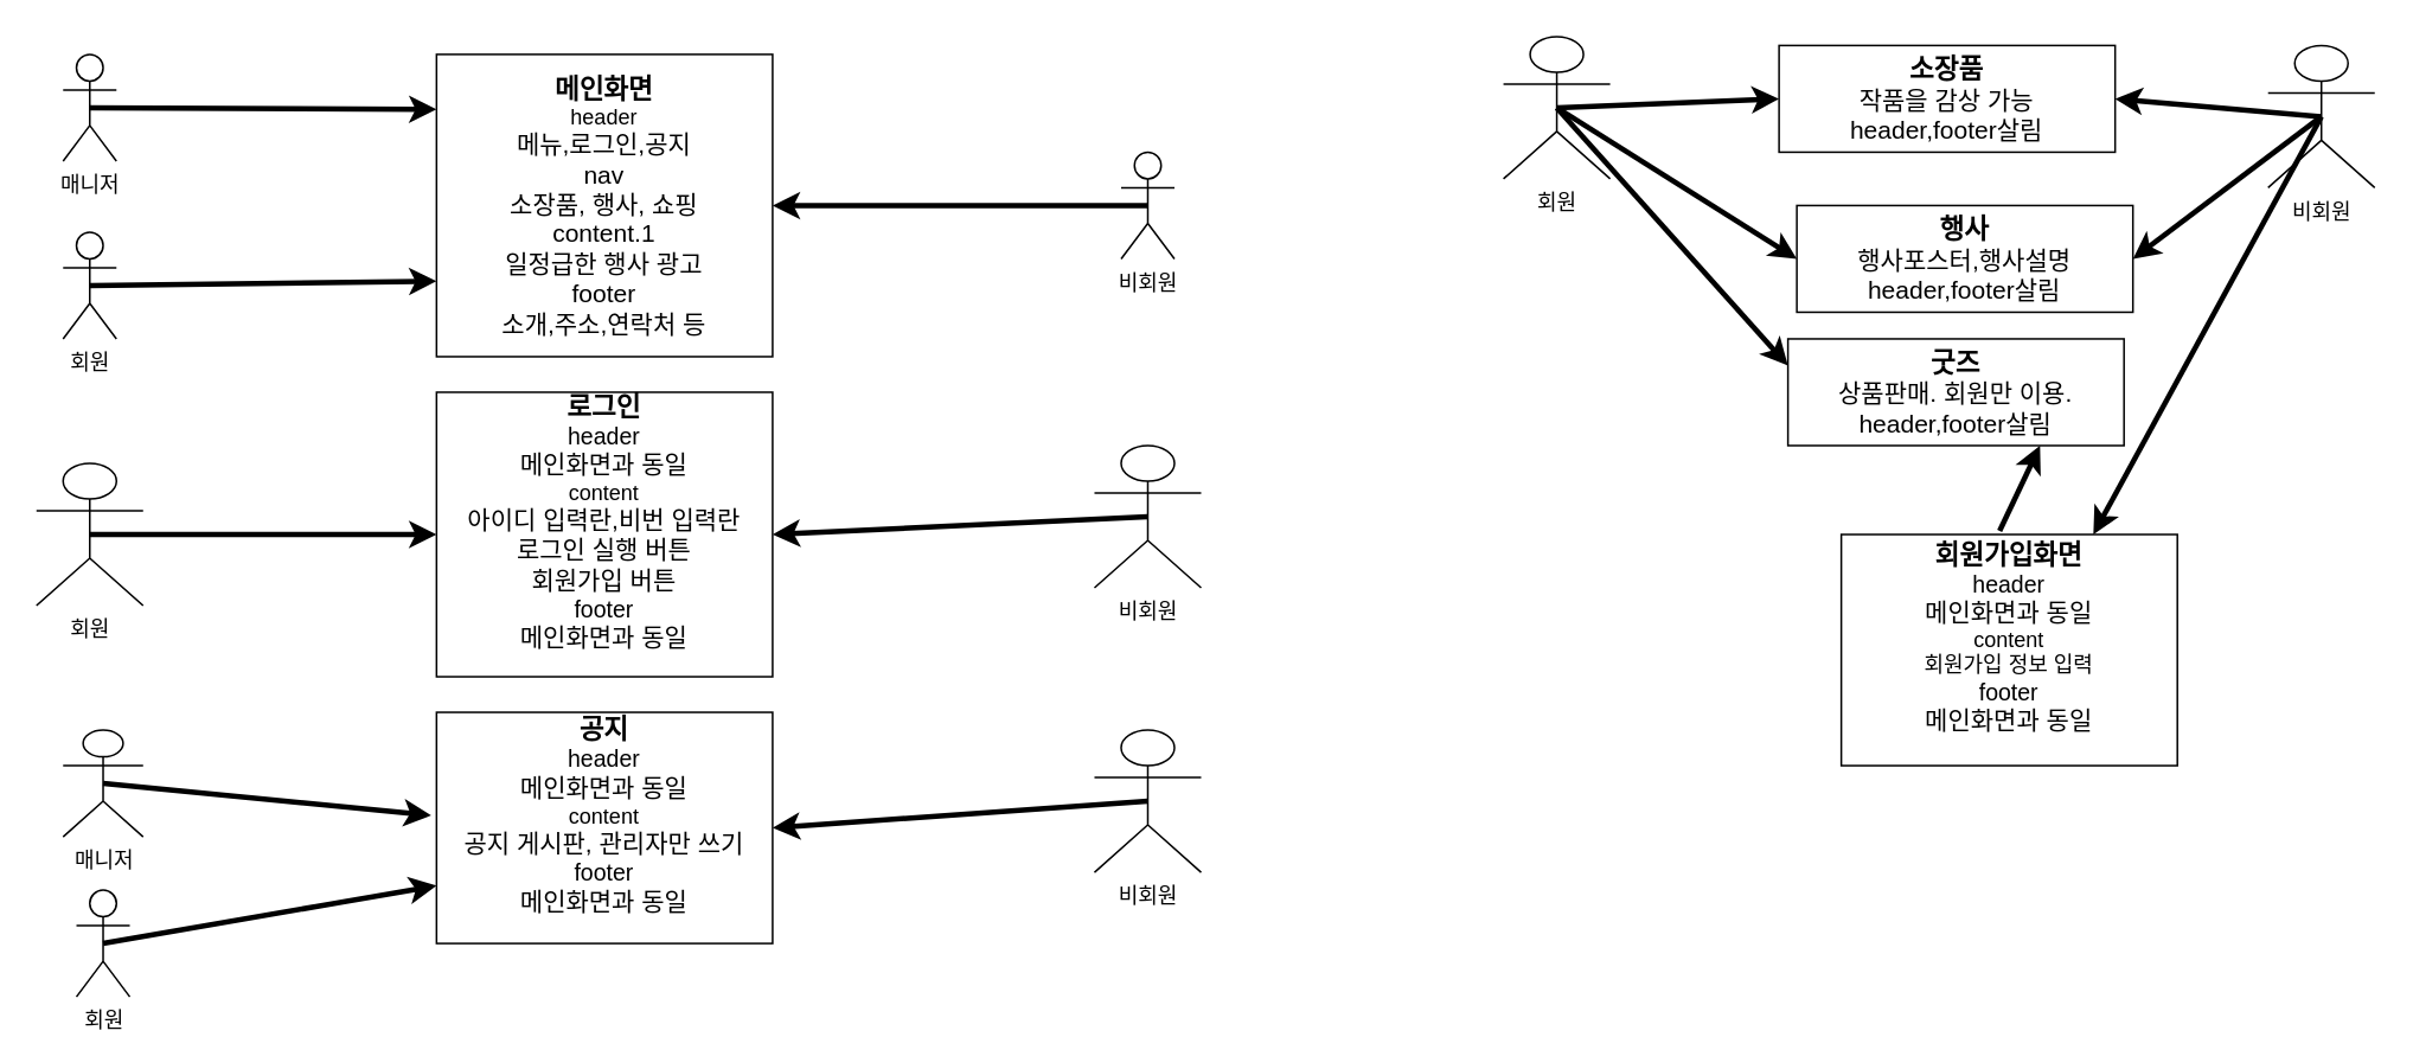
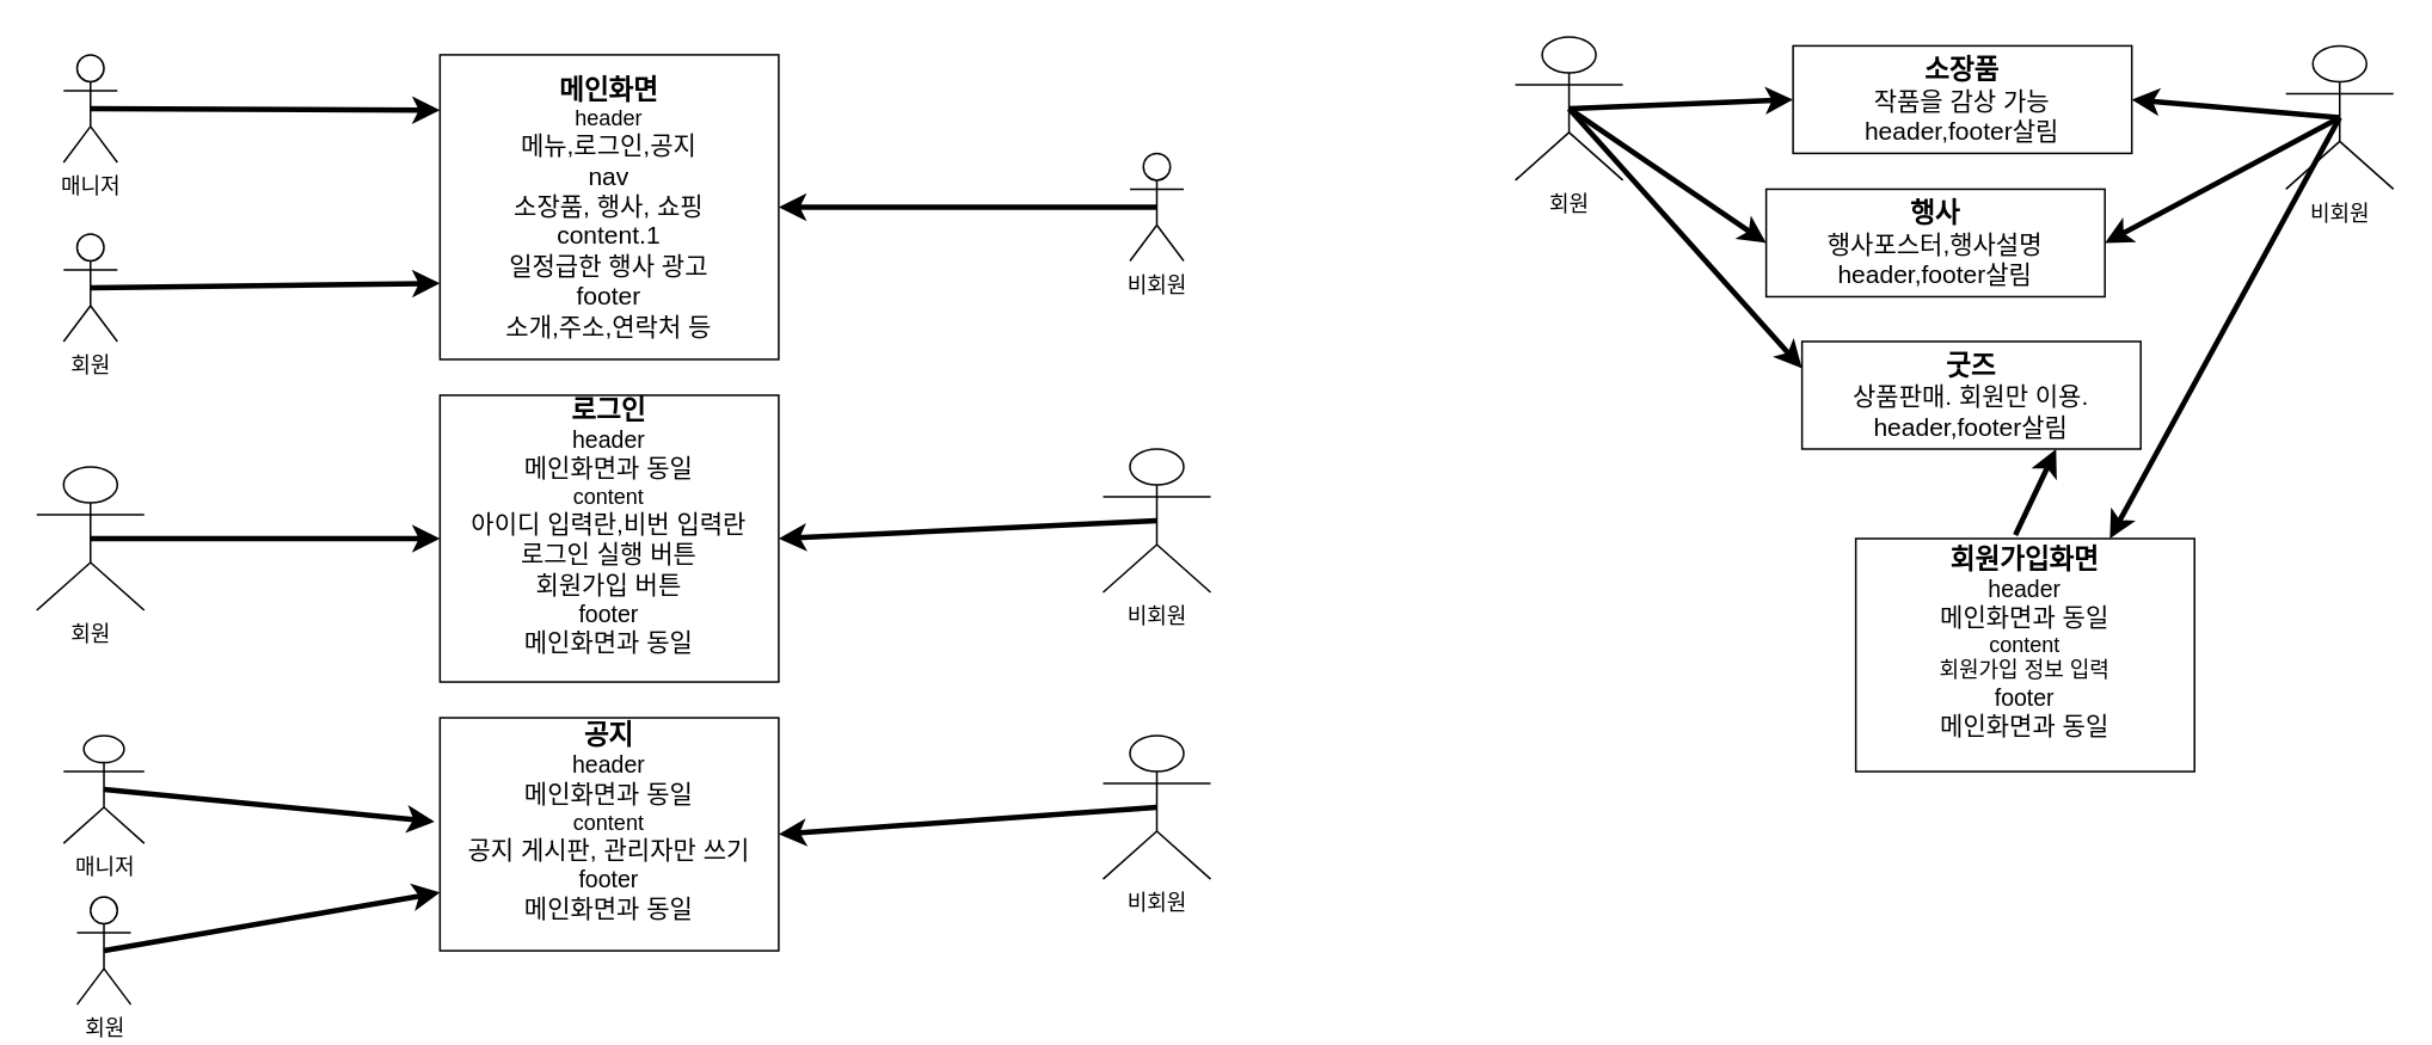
- <mxCell id="18" value="&lt;span style=&quot;font-size: 15px&quot;&gt;&lt;b&gt;행사&lt;/b&gt;&lt;/span&gt;&lt;br&gt;&lt;font style=&quot;font-size: 14px&quot;&gt;행사포스터,행사설명&lt;br&gt;header,footer살림&lt;/font&gt;" style="rounded=0;whiteSpace=wrap;html=1;" parent="1" vertex="1"><mxGeometry x="1010" y="115" width="189" height="60" as="geometry" /></mxCell>
+ <mxCell id="18" value="&lt;span style=&quot;font-size: 15px&quot;&gt;&lt;b&gt;행사&lt;/b&gt;&lt;/span&gt;&lt;br&gt;&lt;font style=&quot;font-size: 14px&quot;&gt;행사포스터,행사설명&lt;br&gt;header,footer살림&lt;/font&gt;" style="rounded=0;whiteSpace=wrap;html=1;" parent="1" vertex="1"><mxGeometry x="985" y="105" width="189" height="60" as="geometry" /></mxCell>
